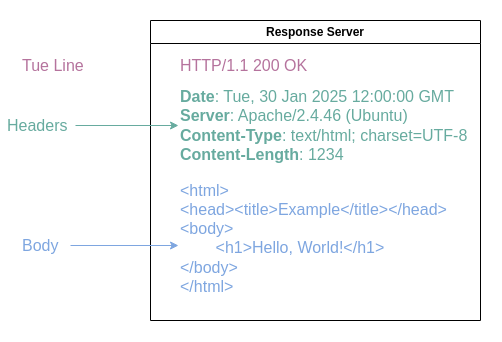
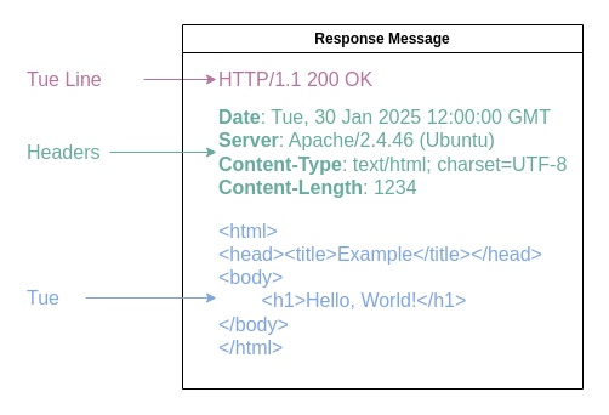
- <mxCell id="4" value="Response Server" style="swimlane;whiteSpace=wrap;html=1;container=0;" parent="1" vertex="1"><mxGeometry x="150" y="20" width="330" height="300" as="geometry"><mxRectangle x="150" y="90" width="190" height="30" as="alternateBounds" /></mxGeometry></mxCell>
+ <mxCell id="4" value="Response Message" style="swimlane;whiteSpace=wrap;html=1;container=0;" parent="1" vertex="1"><mxGeometry x="150" y="20" width="330" height="300" as="geometry"><mxRectangle x="150" y="90" width="190" height="30" as="alternateBounds" /></mxGeometry></mxCell>
+ <mxCell id="2" value="" style="edgeStyle=orthogonalEdgeStyle;rounded=0;orthogonalLoop=1;jettySize=auto;html=1;entryX=0;entryY=0.5;entryDx=0;entryDy=0;fontColor=#B5739D;strokeColor=#B5739D;" parent="1" source="3" target="6" edge="1"><mxGeometry relative="1" as="geometry"><mxPoint x="197" y="69" as="targetPoint" /></mxGeometry></mxCell>
- <mxCell id="12" value="&lt;font style=&quot;font-size: 16px; color: rgb(103, 171, 159);&quot;&gt;Headers&lt;/font&gt;" style="text;html=1;align=left;verticalAlign=middle;whiteSpace=wrap;rounded=0;container=0;" parent="1" vertex="1"><mxGeometry x="5" y="110" width="70" height="30" as="geometry" /></mxCell>
+ <mxCell id="12" value="&lt;font style=&quot;font-size: 16px; color: rgb(103, 171, 159);&quot;&gt;Headers&lt;/font&gt;" style="text;html=1;align=left;verticalAlign=middle;whiteSpace=wrap;rounded=0;container=0;" parent="1" vertex="1"><mxGeometry x="20" y="110" width="70" height="30" as="geometry" /></mxCell>
- <mxCell id="10" value="&lt;font style=&quot;font-size: 16px; color: rgb(126, 166, 224);&quot;&gt;Body&lt;/font&gt;" style="text;html=1;align=left;verticalAlign=middle;whiteSpace=wrap;rounded=0;container=0;" parent="9" vertex="1"><mxGeometry width="50" height="30" as="geometry" /></mxCell>
+ <mxCell id="10" value="&lt;font style=&quot;font-size: 16px; color: rgb(126, 166, 224);&quot;&gt;Tue&lt;/font&gt;" style="text;html=1;align=left;verticalAlign=middle;whiteSpace=wrap;rounded=0;container=0;" parent="9" vertex="1"><mxGeometry width="50" height="30" as="geometry" /></mxCell>
